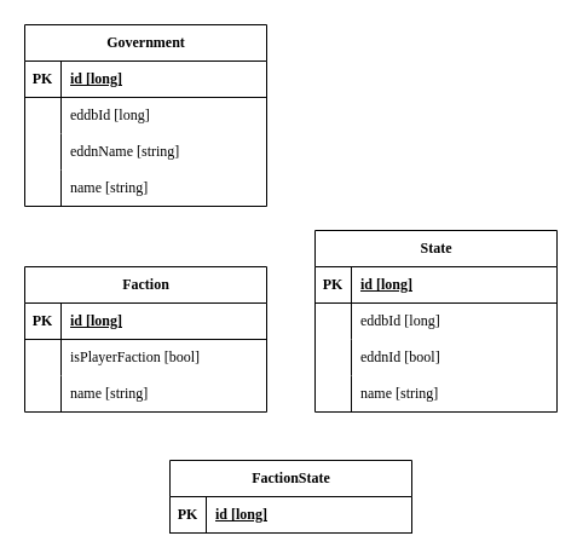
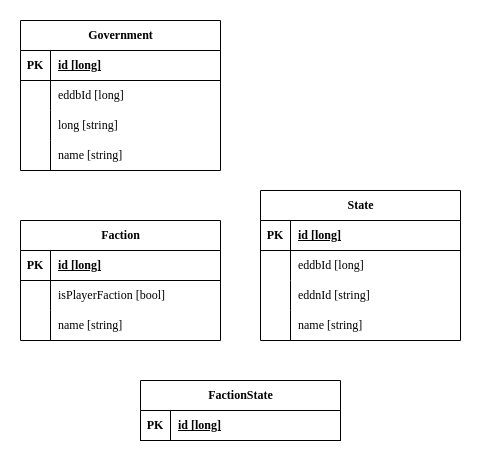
- <mxCell id="11" value="eddnName [string]" style="shape=partialRectangle;connectable=0;fillColor=none;top=0;left=0;bottom=0;right=0;align=left;spacingLeft=6;overflow=hidden;whiteSpace=wrap;html=1;fontFamily=Consolas;" vertex="1" parent="9"><mxGeometry x="30" width="170" height="30" as="geometry"><mxRectangle width="170" height="30" as="alternateBounds" /></mxGeometry></mxCell>
+ <mxCell id="11" value="long [string]" style="shape=partialRectangle;connectable=0;fillColor=none;top=0;left=0;bottom=0;right=0;align=left;spacingLeft=6;overflow=hidden;whiteSpace=wrap;html=1;fontFamily=Consolas;" vertex="1" parent="9"><mxGeometry x="30" width="170" height="30" as="geometry"><mxRectangle width="170" height="30" as="alternateBounds" /></mxGeometry></mxCell>
- <mxCell id="34" value="eddnId [bool]" style="shape=partialRectangle;connectable=0;fillColor=none;top=0;left=0;bottom=0;right=0;align=left;spacingLeft=6;overflow=hidden;whiteSpace=wrap;html=1;fontFamily=Consolas;" vertex="1" parent="32"><mxGeometry x="30" width="170" height="30" as="geometry"><mxRectangle width="170" height="30" as="alternateBounds" /></mxGeometry></mxCell>
+ <mxCell id="34" value="eddnId [string]" style="shape=partialRectangle;connectable=0;fillColor=none;top=0;left=0;bottom=0;right=0;align=left;spacingLeft=6;overflow=hidden;whiteSpace=wrap;html=1;fontFamily=Consolas;" vertex="1" parent="32"><mxGeometry x="30" width="170" height="30" as="geometry"><mxRectangle width="170" height="30" as="alternateBounds" /></mxGeometry></mxCell>
